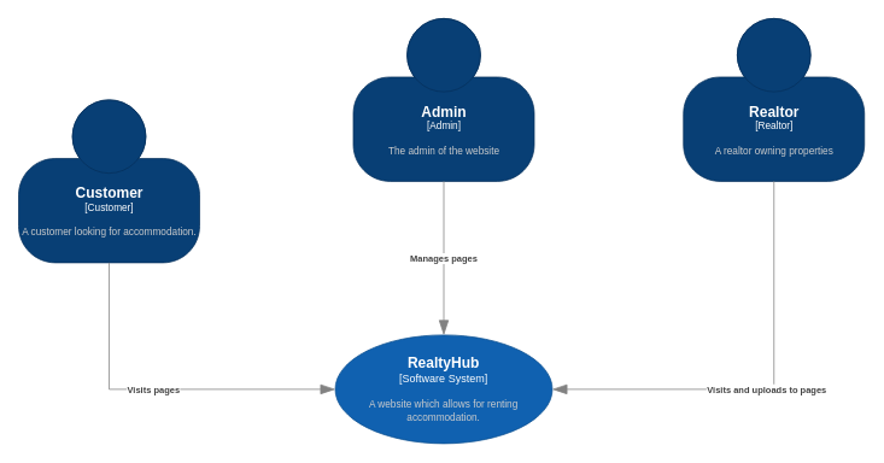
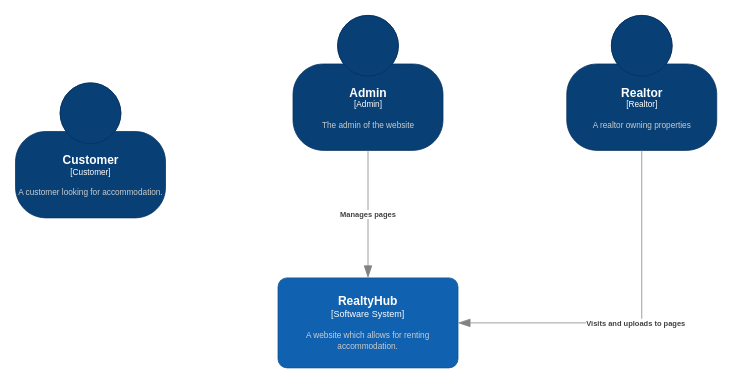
- <mxCell id="6" value="&lt;div style=&quot;text-align: left&quot;&gt;&lt;div style=&quot;text-align: center&quot;&gt;&lt;b&gt;Visits pages&lt;/b&gt;&lt;/div&gt;" style="endArrow=blockThin;html=1;fontSize=10;fontColor=#404040;strokeWidth=1;endFill=1;strokeColor=#828282;elbow=vertical;metaEdit=1;endSize=14;startSize=14;jumpStyle=arc;jumpSize=16;rounded=0;edgeStyle=orthogonalEdgeStyle;exitX=0.5;exitY=1;exitDx=0;exitDy=0;exitPerimeter=0;entryX=0;entryY=0.5;entryDx=0;entryDy=0;entryPerimeter=0;" parent="1" source="2" target="5" edge="1"><mxGeometry x="-0.032" width="240" relative="1" as="geometry"><mxPoint x="125" y="290" as="sourcePoint" /><mxPoint x="365" y="290" as="targetPoint" /><mxPoint as="offset" /></mxGeometry></mxCell>
- <mxCell id="5" value="&lt;font style=&quot;font-size: 16px&quot;&gt;&lt;b&gt;RealtyHub&lt;/b&gt;&lt;/font&gt;&lt;div&gt;[Software System]&lt;/div&gt;&lt;br&gt;&lt;div&gt;&lt;font style=&quot;font-size: 11px&quot;&gt;&lt;font color=&quot;#cccccc&quot;&gt;A website which allows for renting accommodation.&lt;/font&gt;&lt;/div&gt;" style="ellipse;whiteSpace=wrap;html=1;labelBackgroundColor=none;fillColor=#1061B0;fontColor=#ffffff;align=center;arcSize=10;strokeColor=#0D5091;metaEdit=1;resizable=0;points=[[0.25,0,0],[0.5,0,0],[0.75,0,0],[1,0.25,0],[1,0.5,0],[1,0.75,0],[0.75,1,0],[0.5,1,0],[0.25,1,0],[0,0.75,0],[0,0.5,0],[0,0.25,0]];" parent="1" vertex="1"><mxGeometry x="370" y="370" width="240" height="120" as="geometry" /></mxCell>
+ <mxCell id="5" value="&lt;font style=&quot;font-size: 16px&quot;&gt;&lt;b&gt;RealtyHub&lt;/b&gt;&lt;/font&gt;&lt;div&gt;[Software System]&lt;/div&gt;&lt;br&gt;&lt;div&gt;&lt;font style=&quot;font-size: 11px&quot;&gt;&lt;font color=&quot;#cccccc&quot;&gt;A website which allows for renting accommodation.&lt;/font&gt;&lt;/div&gt;" style="rounded=1;whiteSpace=wrap;html=1;labelBackgroundColor=none;fillColor=#1061B0;fontColor=#ffffff;align=center;arcSize=10;strokeColor=#0D5091;metaEdit=1;resizable=0;points=[[0.25,0,0],[0.5,0,0],[0.75,0,0],[1,0.25,0],[1,0.5,0],[1,0.75,0],[0.75,1,0],[0.5,1,0],[0.25,1,0],[0,0.75,0],[0,0.5,0],[0,0.25,0]];" parent="1" vertex="1"><mxGeometry x="370" y="370" width="240" height="120" as="geometry" /></mxCell>
